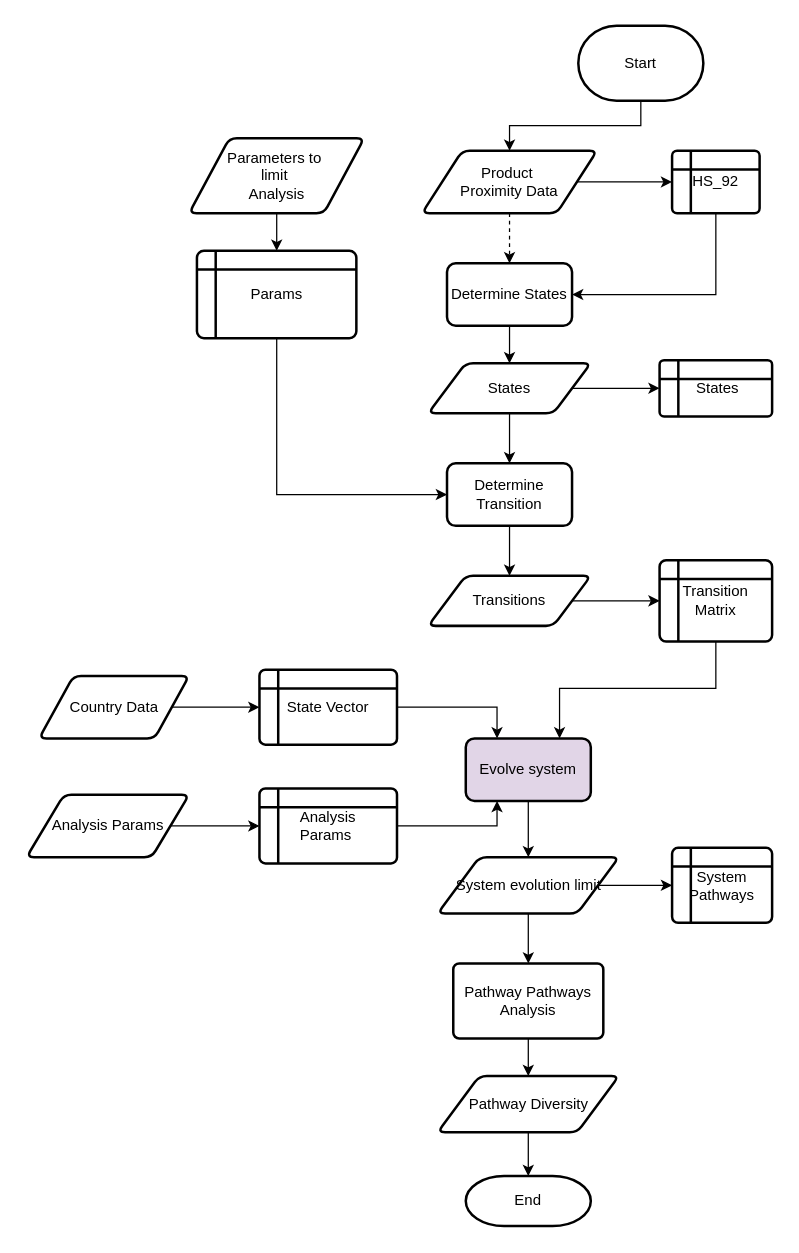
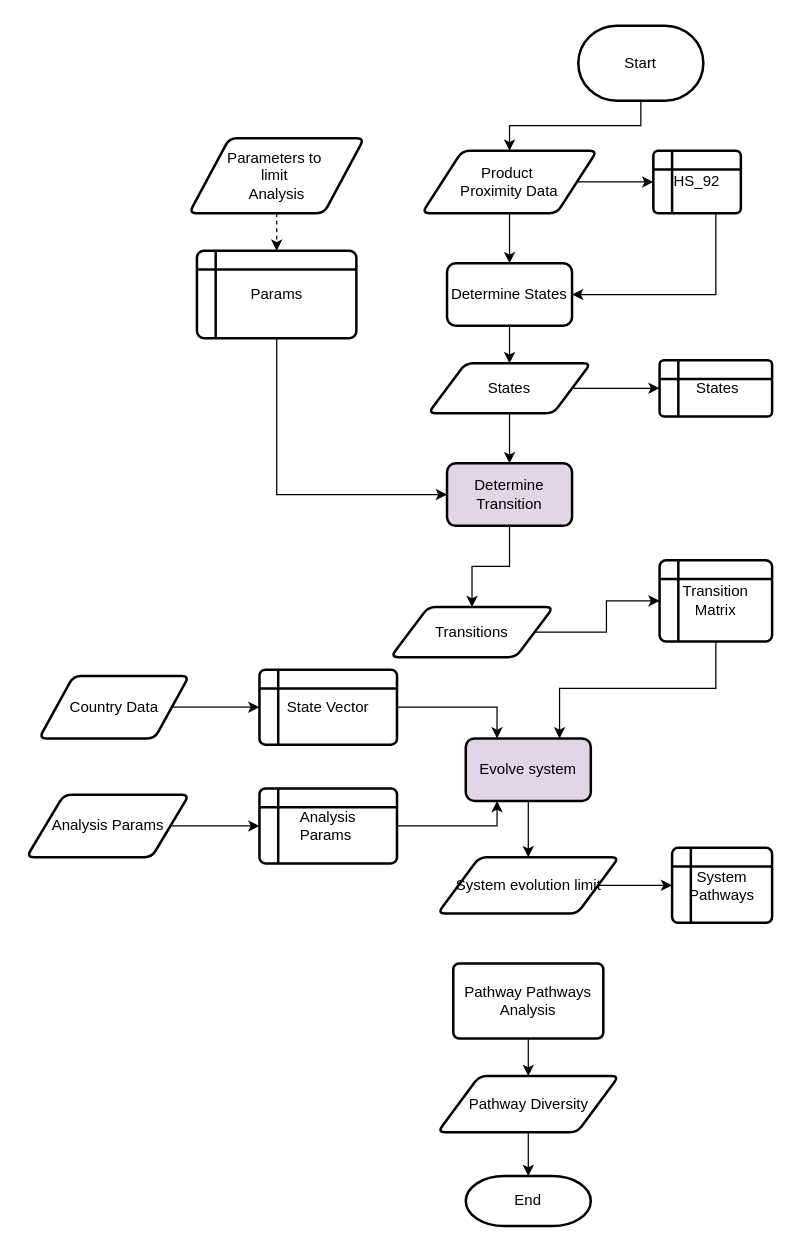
- <mxCell id="8" value="HS_92" style="shape=internalStorage;whiteSpace=wrap;html=1;dx=15;dy=15;rounded=1;arcSize=8;strokeWidth=2;" parent="1" vertex="1"><mxGeometry x="537" y="120" width="70" height="50" as="geometry" /></mxCell>
+ <mxCell id="8" value="HS_92" style="shape=internalStorage;whiteSpace=wrap;html=1;dx=15;dy=15;rounded=1;arcSize=8;strokeWidth=2;" parent="1" vertex="1"><mxGeometry x="522" y="120" width="70" height="50" as="geometry" /></mxCell>
- <mxCell id="11" style="edgeStyle=orthogonalEdgeStyle;rounded=0;orthogonalLoop=1;jettySize=auto;html=1;" parent="1" source="12" target="14" edge="1"><mxGeometry relative="1" as="geometry" /></mxCell>
+ <mxCell id="11" style="edgeStyle=orthogonalEdgeStyle;rounded=0;orthogonalLoop=1;jettySize=auto;html=1;dashed=1;" parent="1" source="12" target="14" edge="1"><mxGeometry relative="1" as="geometry" /></mxCell>
- <mxCell id="4" style="edgeStyle=orthogonalEdgeStyle;rounded=0;orthogonalLoop=1;jettySize=auto;html=1;dashed=1;" parent="1" source="5" target="18" edge="1"><mxGeometry relative="1" as="geometry" /></mxCell>
+ <mxCell id="4" style="edgeStyle=orthogonalEdgeStyle;rounded=0;orthogonalLoop=1;jettySize=auto;html=1;" parent="1" source="5" target="18" edge="1"><mxGeometry relative="1" as="geometry" /></mxCell>
- <mxCell id="22" value="Determine Transition" style="rounded=1;whiteSpace=wrap;html=1;absoluteArcSize=1;arcSize=14;strokeWidth=2;" parent="1" vertex="1"><mxGeometry x="357" y="370" width="100" height="50" as="geometry" /></mxCell>
+ <mxCell id="22" value="Determine Transition" style="rounded=1;whiteSpace=wrap;html=1;absoluteArcSize=1;arcSize=14;strokeWidth=2;fillColor=#e1d5e7;" parent="1" vertex="1"><mxGeometry x="357" y="370" width="100" height="50" as="geometry" /></mxCell>
- <mxCell id="24" value="Transitions" style="shape=parallelogram;html=1;strokeWidth=2;perimeter=parallelogramPerimeter;whiteSpace=wrap;rounded=1;arcSize=12;size=0.23;" parent="1" vertex="1"><mxGeometry x="342" y="460" width="130" height="40" as="geometry" /></mxCell>
+ <mxCell id="24" value="Transitions" style="shape=parallelogram;html=1;strokeWidth=2;perimeter=parallelogramPerimeter;whiteSpace=wrap;rounded=1;arcSize=12;size=0.23;" parent="1" vertex="1"><mxGeometry x="312" y="485" width="130" height="40" as="geometry" /></mxCell>
- <mxCell id="37" value="" style="edgeStyle=orthogonalEdgeStyle;rounded=0;orthogonalLoop=1;jettySize=auto;html=1;exitX=0.5;exitY=1;exitDx=0;exitDy=0;" parent="1" source="36" target="40" edge="1"><mxGeometry relative="1" as="geometry" /></mxCell>
